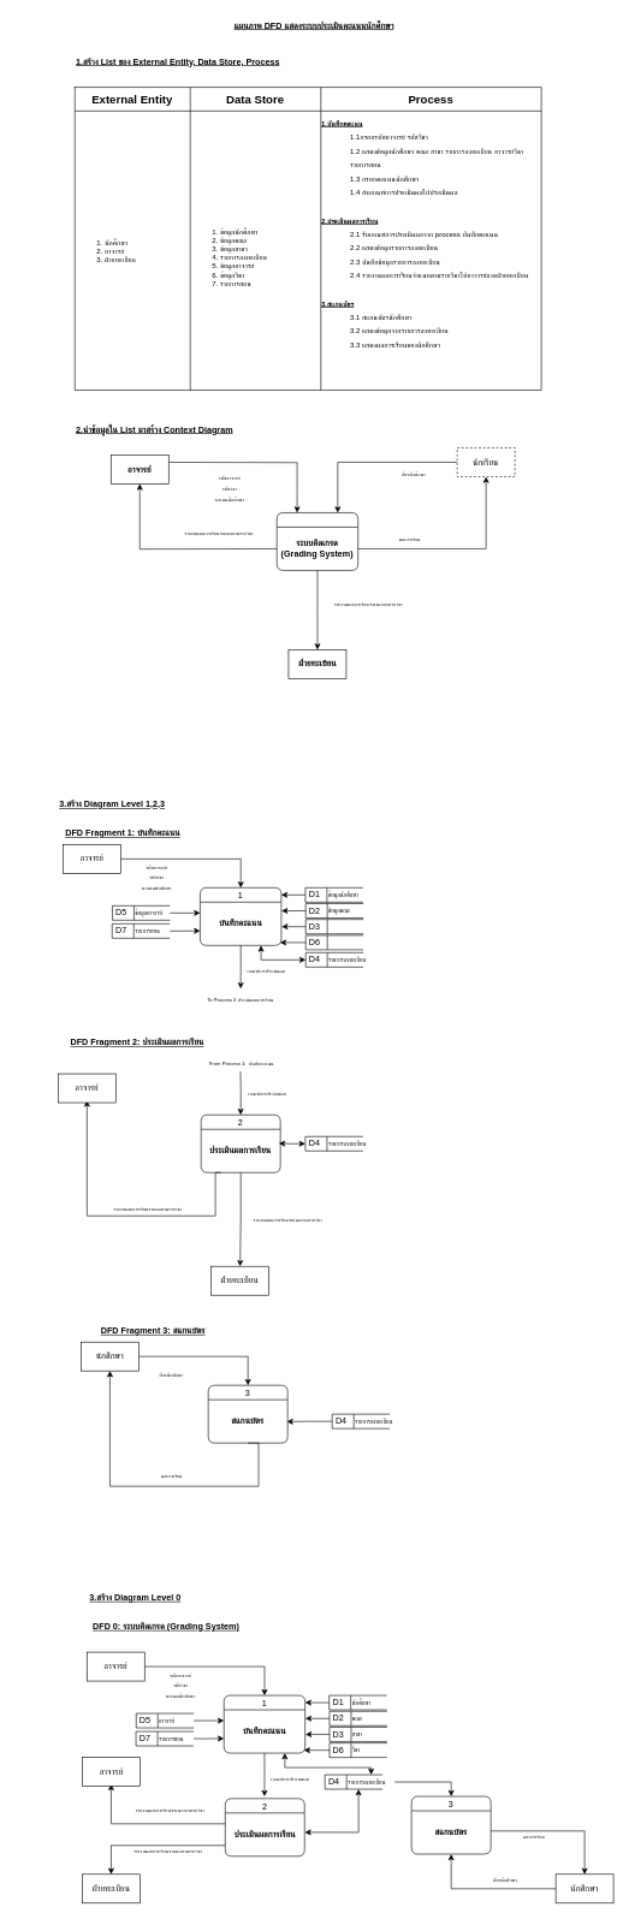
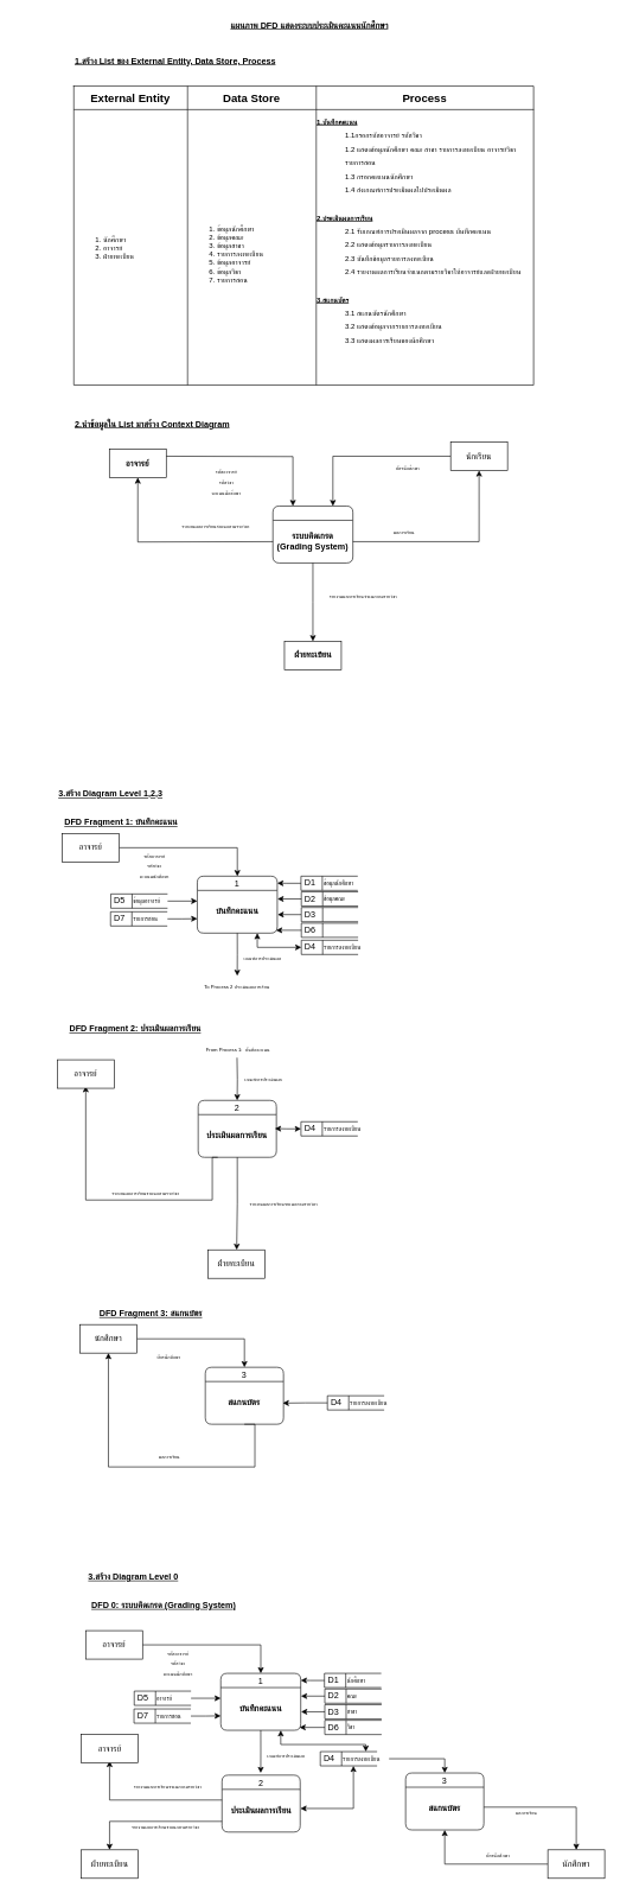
- <mxCell id="5" value="นักเรียน" style="rounded=0;whiteSpace=wrap;html=1;dashed=1;" parent="1" vertex="1"><mxGeometry x="633.34" y="620" width="80" height="40" as="geometry" /></mxCell>
+ <mxCell id="5" value="นักเรียน" style="rounded=0;whiteSpace=wrap;html=1;" parent="1" vertex="1"><mxGeometry x="633.34" y="620" width="80" height="40" as="geometry" /></mxCell>
